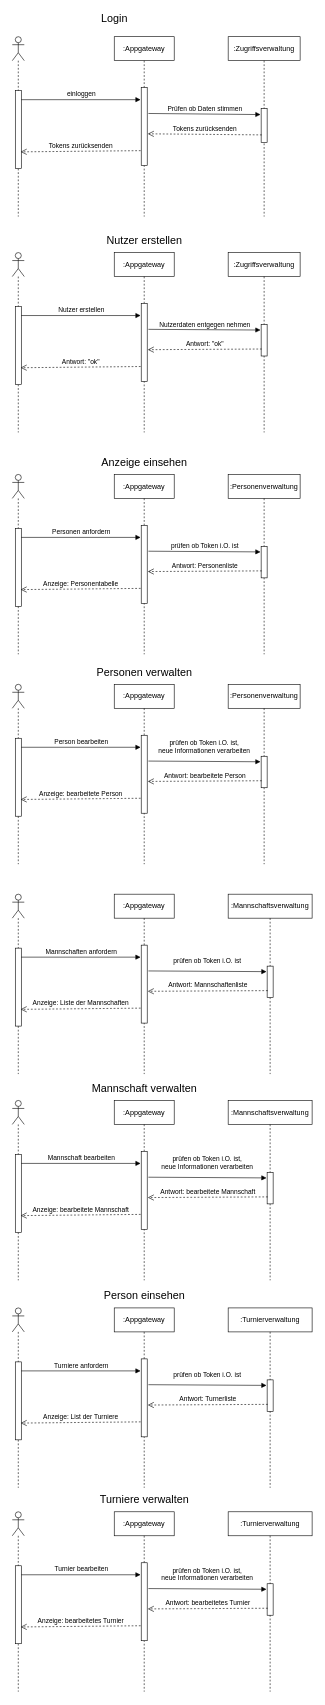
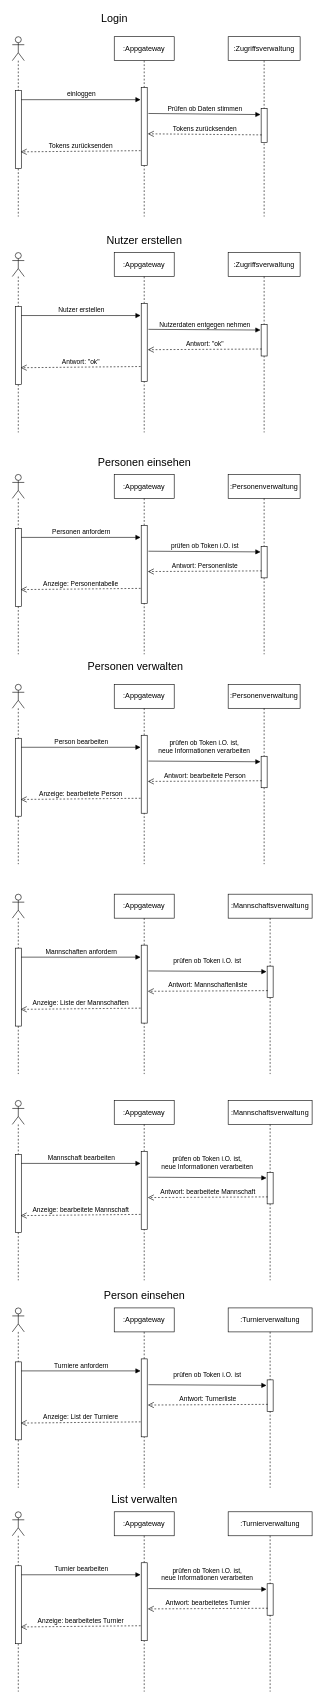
- <mxCell id="34" value="&lt;font style=&quot;font-size: 18px&quot;&gt;Anzeige einsehen&lt;br&gt;&lt;/font&gt;" style="text;html=1;align=center;verticalAlign=middle;resizable=0;points=[];autosize=1;" vertex="1" parent="1"><mxGeometry x="155" y="760" width="170" height="20" as="geometry" /></mxCell>
+ <mxCell id="34" value="&lt;font style=&quot;font-size: 18px&quot;&gt;Personen einsehen&lt;br&gt;&lt;/font&gt;" style="text;html=1;align=center;verticalAlign=middle;resizable=0;points=[];autosize=1;" vertex="1" parent="1"><mxGeometry x="155" y="760" width="170" height="20" as="geometry" /></mxCell>
- <mxCell id="45" value="&lt;font style=&quot;font-size: 18px&quot;&gt;Personen verwalten&lt;br&gt;&lt;/font&gt;" style="text;html=1;align=center;verticalAlign=middle;resizable=0;points=[];autosize=1;" vertex="1" parent="1"><mxGeometry x="155" y="1110" width="170" height="20" as="geometry" /></mxCell>
+ <mxCell id="45" value="&lt;font style=&quot;font-size: 18px&quot;&gt;Personen verwalten&lt;br&gt;&lt;/font&gt;" style="text;html=1;align=center;verticalAlign=middle;resizable=0;points=[];autosize=1;" vertex="1" parent="1"><mxGeometry x="140" y="1100" width="170" height="20" as="geometry" /></mxCell>
- <mxCell id="66" value="&lt;font style=&quot;font-size: 18px&quot;&gt;Mannschaft verwalten&lt;br&gt;&lt;/font&gt;" style="text;html=1;align=center;verticalAlign=middle;resizable=0;points=[];autosize=1;" vertex="1" parent="1"><mxGeometry x="145" y="1804" width="190" height="20" as="geometry" /></mxCell>
- <mxCell id="88" value="&lt;font style=&quot;font-size: 18px&quot;&gt;Turniere verwalten&lt;br&gt;&lt;/font&gt;" style="text;html=1;align=center;verticalAlign=middle;resizable=0;points=[];autosize=1;" vertex="1" parent="1"><mxGeometry x="160" y="2490" width="160" height="20" as="geometry" /></mxCell>
+ <mxCell id="88" value="&lt;font style=&quot;font-size: 18px&quot;&gt;List verwalten&lt;br&gt;&lt;/font&gt;" style="text;html=1;align=center;verticalAlign=middle;resizable=0;points=[];autosize=1;" vertex="1" parent="1"><mxGeometry x="160" y="2490" width="160" height="20" as="geometry" /></mxCell>
